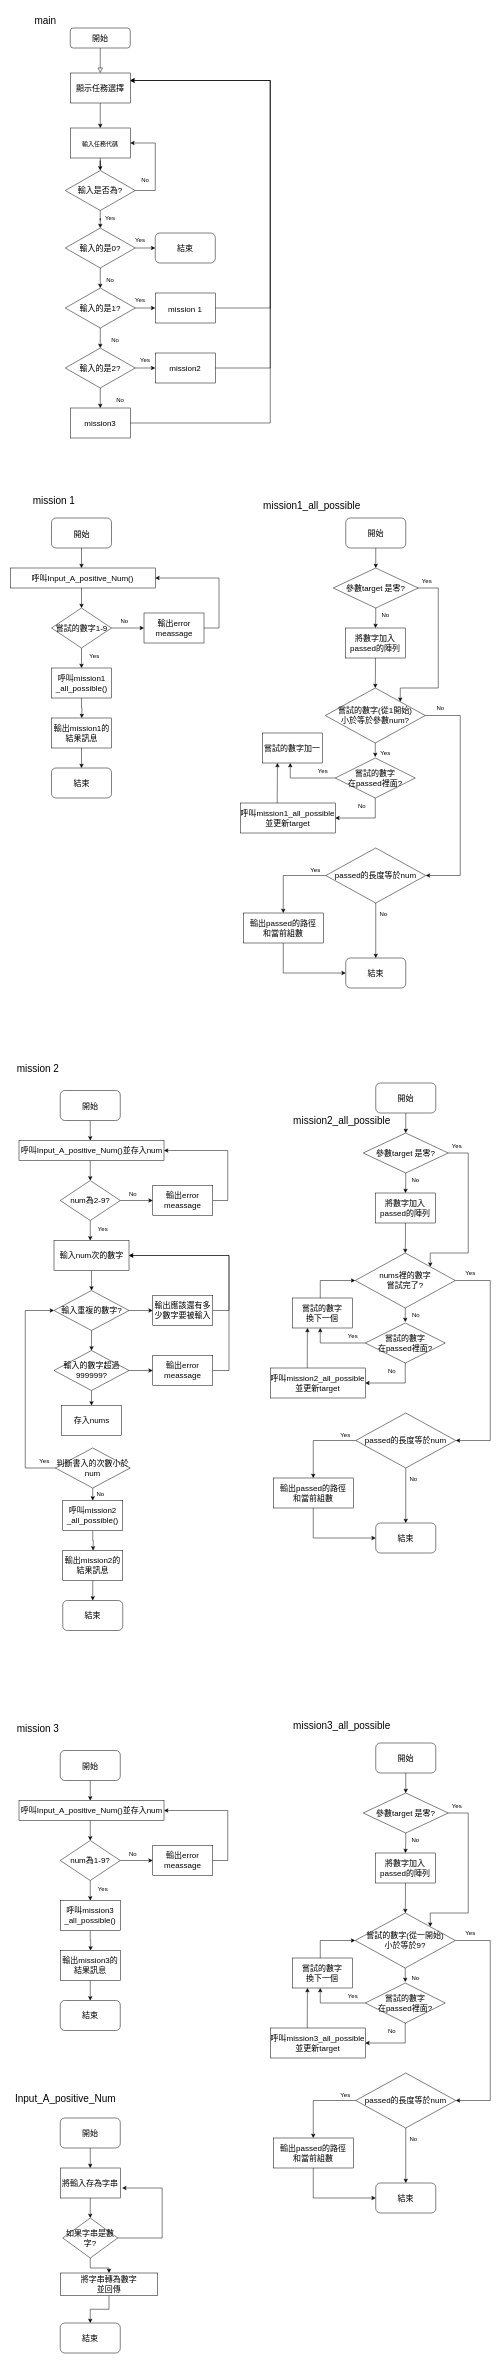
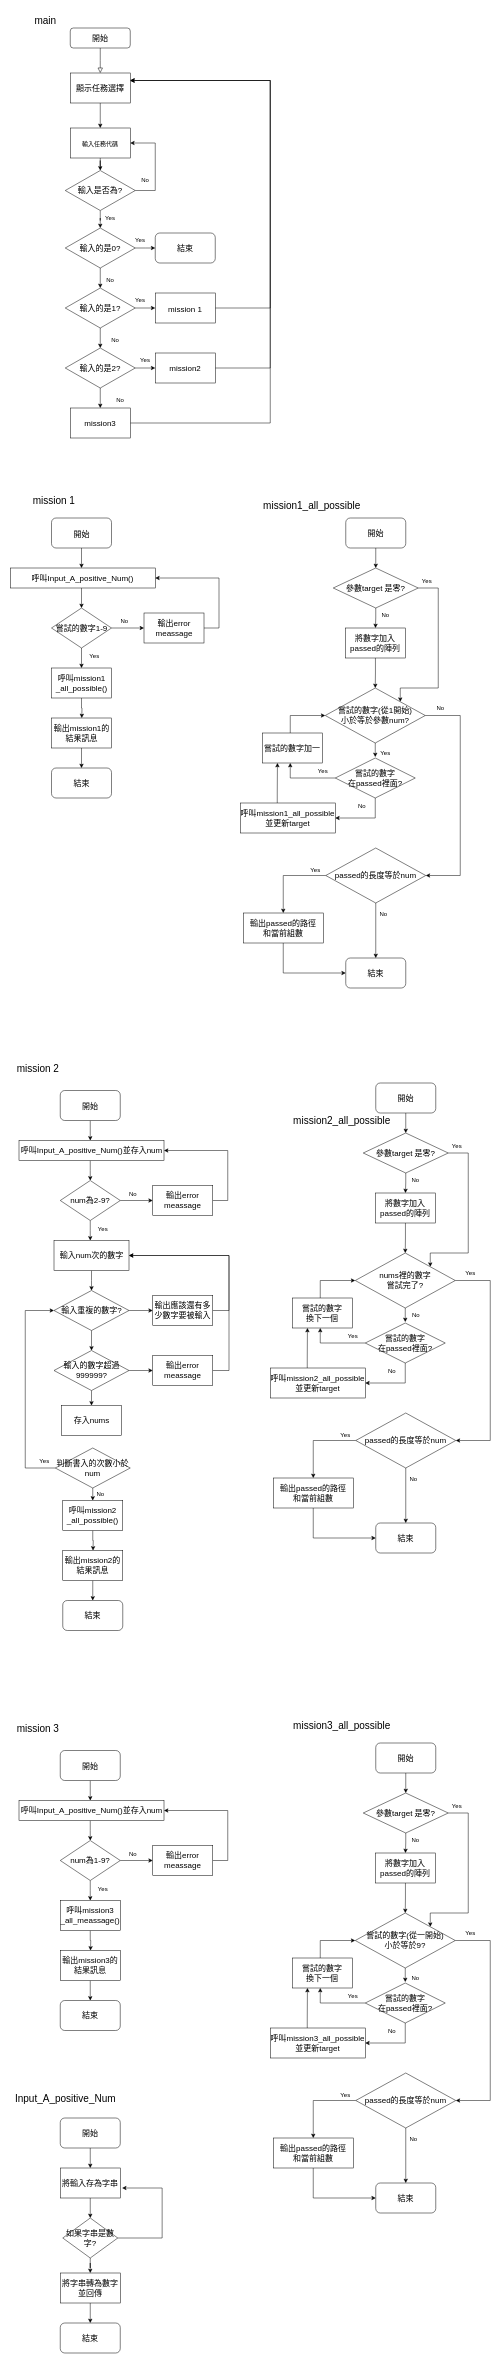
+ <mxCell id="130" style="edgeStyle=orthogonalEdgeStyle;rounded=0;orthogonalLoop=1;jettySize=auto;html=1;entryX=0;entryY=0.5;entryDx=0;entryDy=0;fontSize=16;" parent="1" source="131" target="126" edge="1"><mxGeometry relative="1" as="geometry"><Array as="points"><mxPoint x="580" y="1430" /></Array></mxGeometry></mxCell>
- <mxCell id="98" value="&lt;font style=&quot;font-size: 16px;&quot;&gt;呼叫mission3&lt;br&gt;_all_possible()&lt;br&gt;&lt;/font&gt;" style="rounded=0;whiteSpace=wrap;html=1;fontSize=12;" parent="1" vertex="1"><mxGeometry x="120" y="3800" width="120" height="60" as="geometry" /></mxCell>
+ <mxCell id="98" value="&lt;font style=&quot;font-size: 16px;&quot;&gt;呼叫mission3&lt;br&gt;_all_meassage()&lt;br&gt;&lt;/font&gt;" style="rounded=0;whiteSpace=wrap;html=1;fontSize=12;" parent="1" vertex="1"><mxGeometry x="120" y="3800" width="120" height="60" as="geometry" /></mxCell>
- <mxCell id="112" value="將字串轉為數字&lt;br&gt;並回傳" style="whiteSpace=wrap;html=1;fontSize=16;" parent="1" vertex="1"><mxGeometry x="120" y="4545" width="195" height="45" as="geometry" /></mxCell>
+ <mxCell id="112" value="將字串轉為數字&lt;br&gt;並回傳" style="whiteSpace=wrap;html=1;fontSize=16;" parent="1" vertex="1"><mxGeometry x="120" y="4545" width="120" height="60" as="geometry" /></mxCell>
